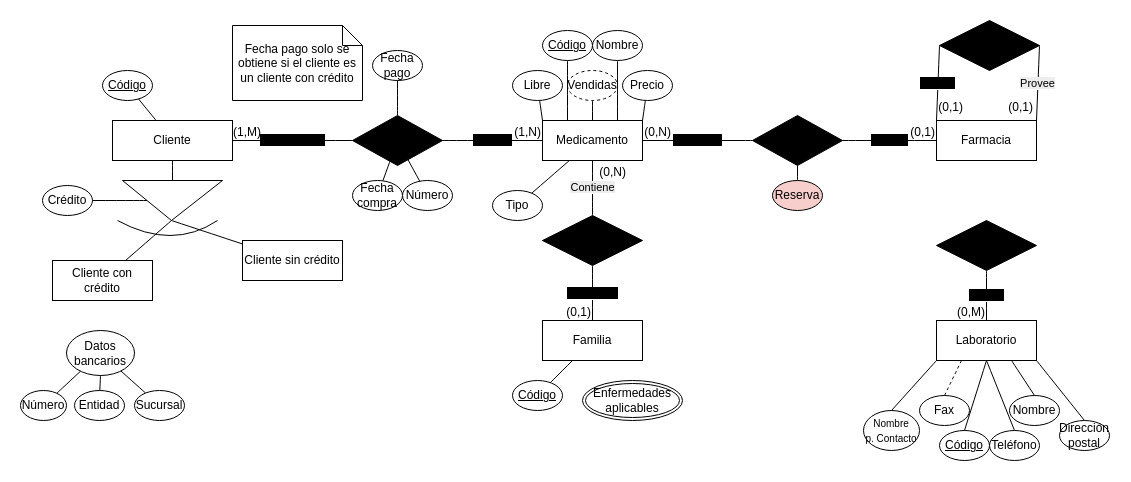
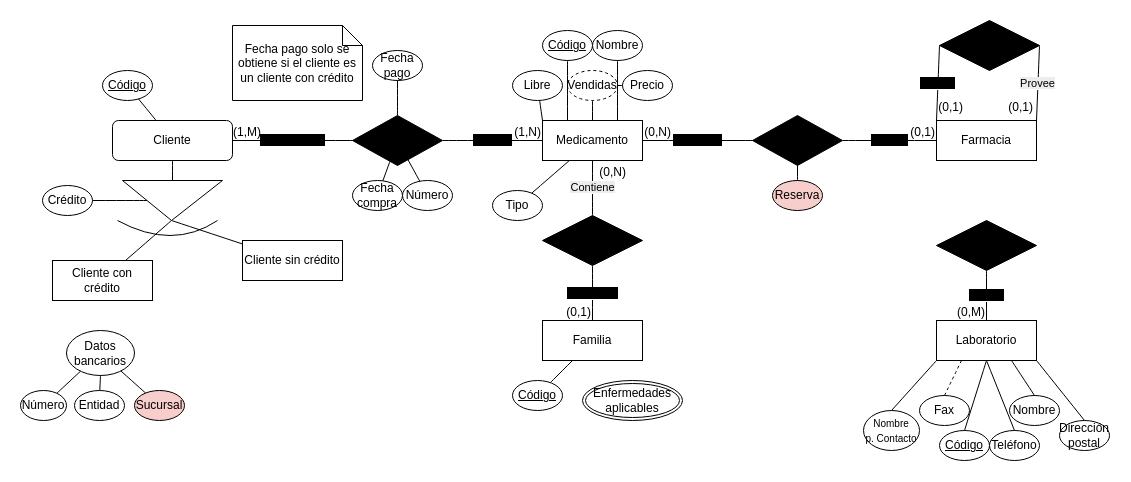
- <mxCell id="26" value="" style="endArrow=none;html=1;curved=1;entryX=1;entryY=0;entryDx=0;entryDy=0;" edge="1" parent="1" source="9" target="2"><mxGeometry width="50" height="50" relative="1" as="geometry"><mxPoint x="627" y="190" as="sourcePoint" /><mxPoint x="627" y="170" as="targetPoint" /></mxGeometry></mxCell>
+ <mxCell id="26" value="" style="endArrow=none;html=1;curved=1;" edge="1" parent="1" source="9" target="8"><mxGeometry width="50" height="50" relative="1" as="geometry"><mxPoint x="627" y="190" as="sourcePoint" /><mxPoint x="627" y="170" as="targetPoint" /></mxGeometry></mxCell>
- <mxCell id="44" value="Cliente" style="whiteSpace=wrap;html=1;align=center;rounded=0;" vertex="1" parent="1"><mxGeometry x="112" y="120" width="120" height="40" as="geometry" /></mxCell>
+ <mxCell id="44" value="Cliente" style="whiteSpace=wrap;html=1;align=center;rounded=1;" vertex="1" parent="1"><mxGeometry x="112" y="120" width="120" height="40" as="geometry" /></mxCell>
- <mxCell id="68" value="Sucursal" style="ellipse;whiteSpace=wrap;html=1;align=center;rounded=0;" vertex="1" parent="1"><mxGeometry x="134" y="390" width="50" height="30" as="geometry" /></mxCell>
+ <mxCell id="68" value="Sucursal" style="ellipse;whiteSpace=wrap;html=1;align=center;rounded=0;fillColor=#f8cecc;" vertex="1" parent="1"><mxGeometry x="134" y="390" width="50" height="30" as="geometry" /></mxCell>
